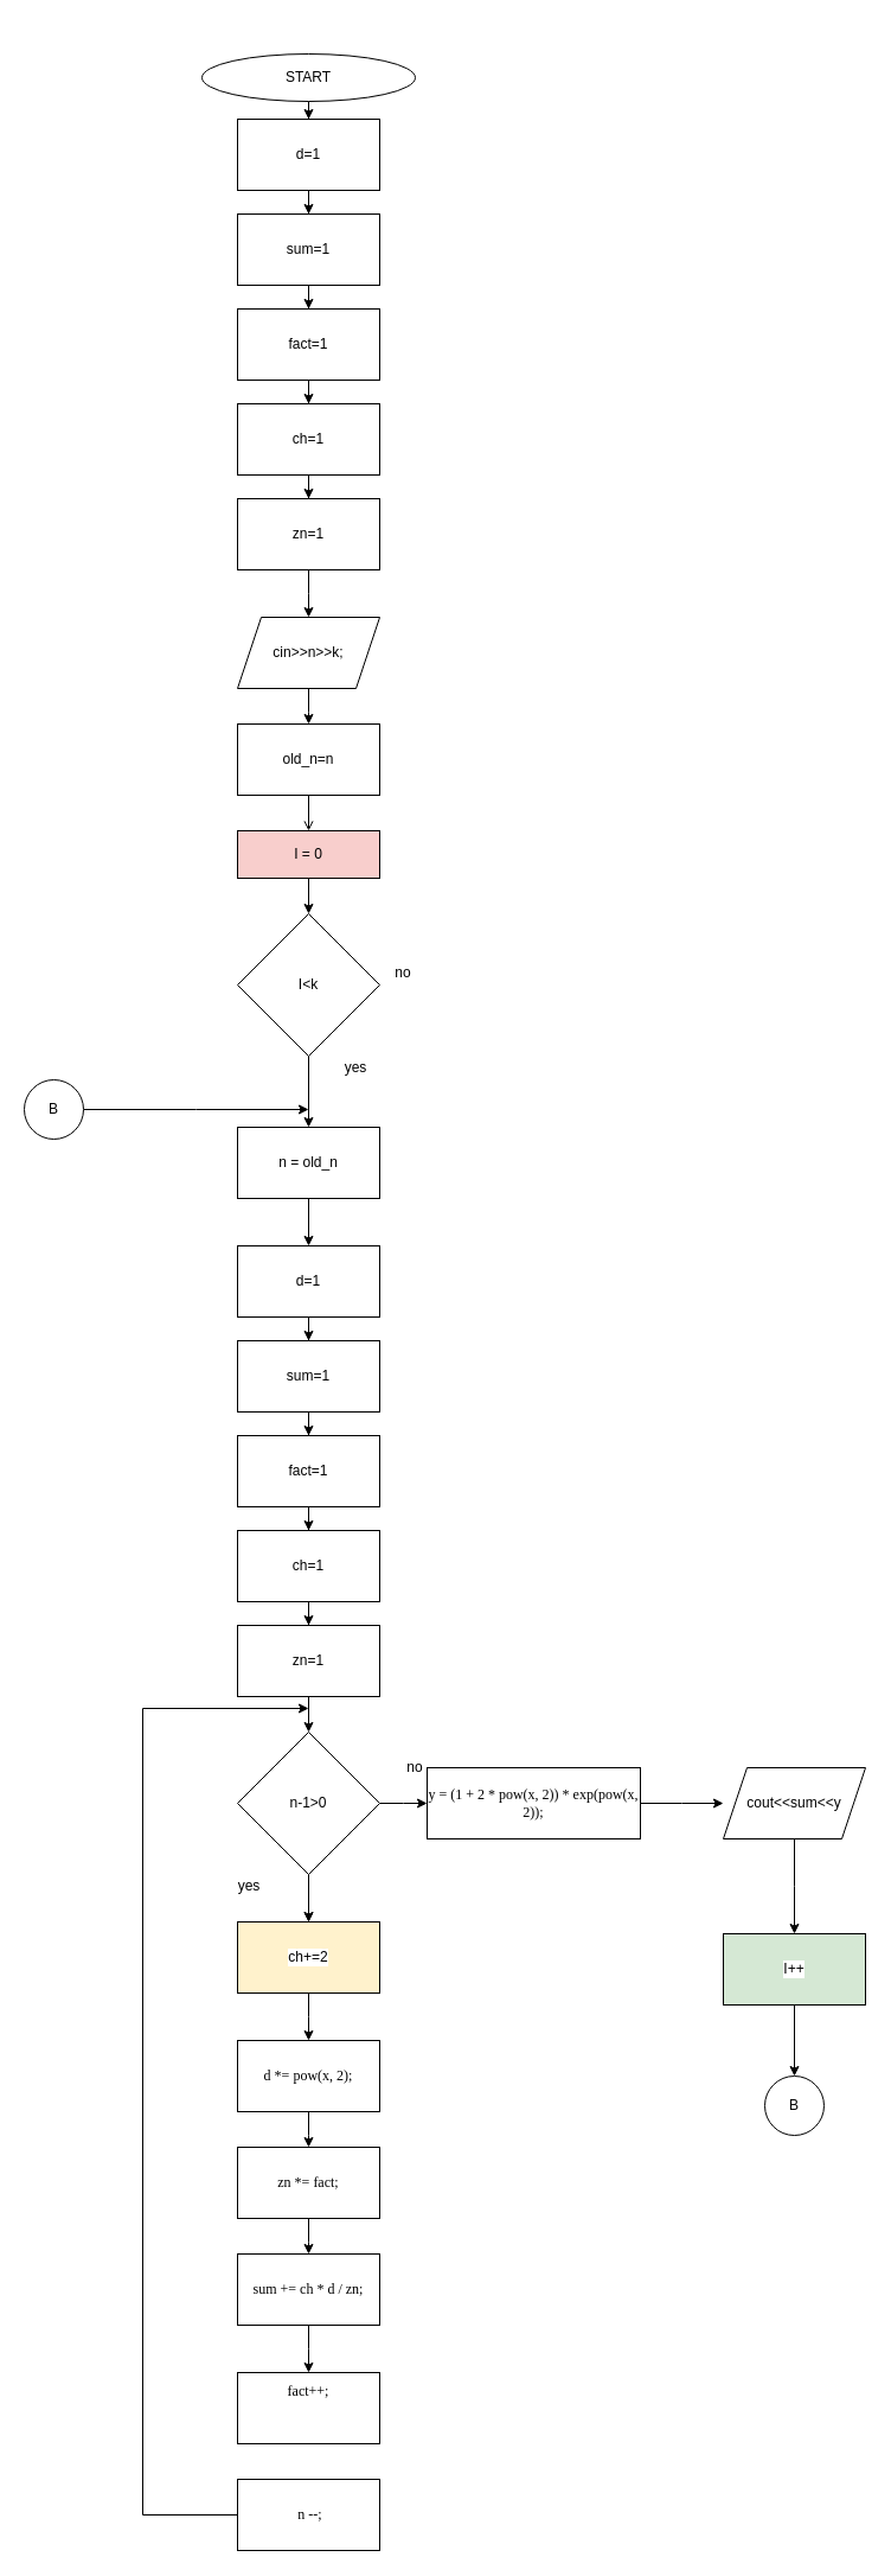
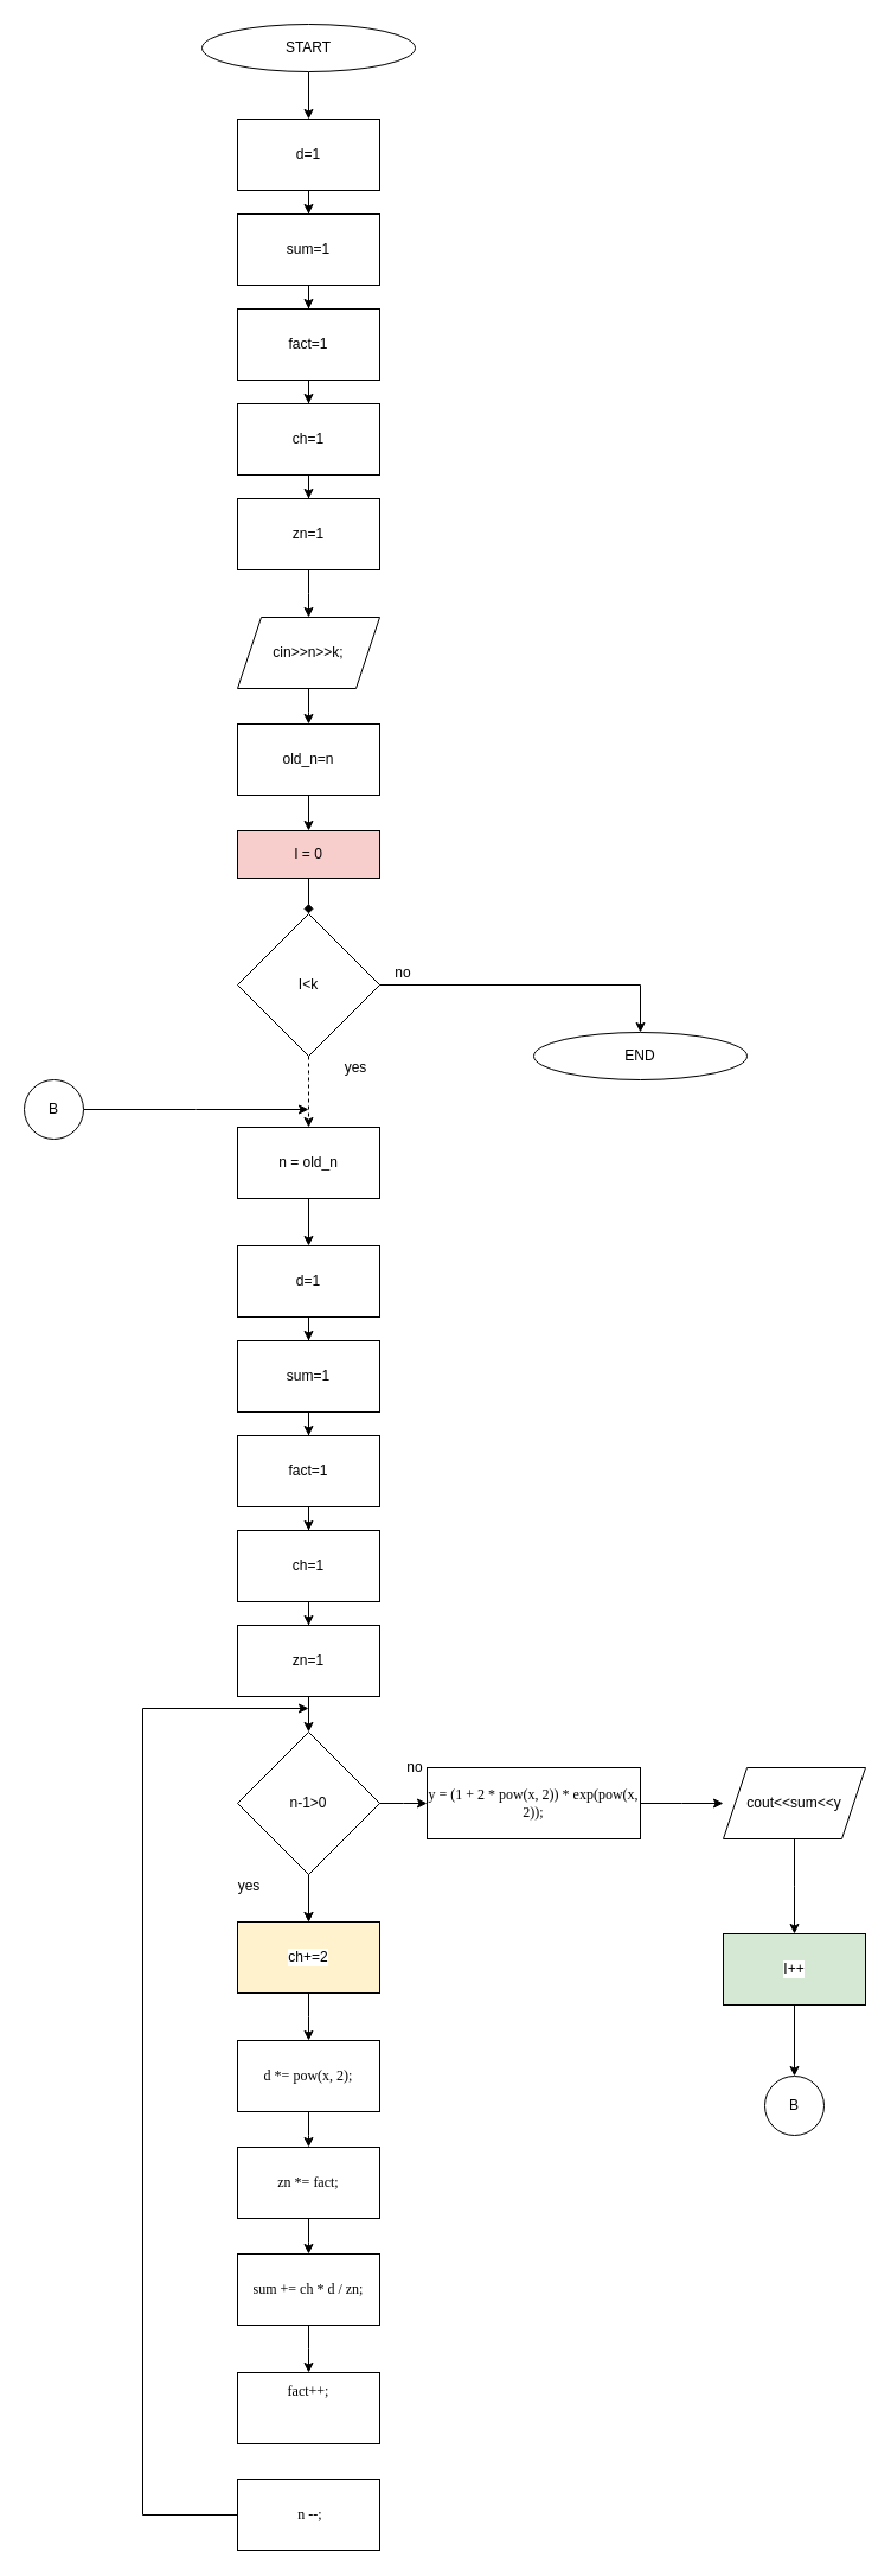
- <mxCell id="3" value="START" style="ellipse;whiteSpace=wrap;html=1;" vertex="1" parent="1"><mxGeometry x="170" y="45" width="180" height="40" as="geometry" /></mxCell>
+ <mxCell id="3" value="START" style="ellipse;whiteSpace=wrap;html=1;" vertex="1" parent="1"><mxGeometry x="170" y="20" width="180" height="40" as="geometry" /></mxCell>
- <mxCell id="16" style="edgeStyle=orthogonalEdgeStyle;rounded=0;orthogonalLoop=1;jettySize=auto;html=1;entryX=0.5;entryY=0;entryDx=0;entryDy=0;fontColor=#000000;endArrow=open;" edge="1" parent="1" source="17" target="62"><mxGeometry relative="1" as="geometry" /></mxCell>
+ <mxCell id="16" style="edgeStyle=orthogonalEdgeStyle;rounded=0;orthogonalLoop=1;jettySize=auto;html=1;entryX=0.5;entryY=0;entryDx=0;entryDy=0;fontColor=#000000;" edge="1" parent="1" source="17" target="62"><mxGeometry relative="1" as="geometry" /></mxCell>
- <mxCell id="61" style="edgeStyle=orthogonalEdgeStyle;rounded=0;orthogonalLoop=1;jettySize=auto;html=1;entryX=0.5;entryY=0;entryDx=0;entryDy=0;fontColor=#000000;" edge="1" parent="1" source="62" target="20"><mxGeometry relative="1" as="geometry" /></mxCell>
+ <mxCell id="61" style="edgeStyle=orthogonalEdgeStyle;rounded=0;orthogonalLoop=1;jettySize=auto;html=1;entryX=0.5;entryY=0;entryDx=0;entryDy=0;fontColor=#000000;endArrow=diamond;" edge="1" parent="1" source="62" target="20"><mxGeometry relative="1" as="geometry" /></mxCell>
+ <mxCell id="18" style="edgeStyle=orthogonalEdgeStyle;rounded=0;orthogonalLoop=1;jettySize=auto;html=1;fontColor=#000000;entryX=0.5;entryY=0;entryDx=0;entryDy=0;" edge="1" parent="1" source="20" target="57"><mxGeometry relative="1" as="geometry"><mxPoint x="540" y="770" as="targetPoint" /></mxGeometry></mxCell>
+ <mxCell id="57" value="END" style="ellipse;whiteSpace=wrap;html=1;" vertex="1" parent="1"><mxGeometry x="450" y="870" width="180" height="40" as="geometry" /></mxCell>
- <mxCell id="19" style="edgeStyle=orthogonalEdgeStyle;rounded=0;orthogonalLoop=1;jettySize=auto;html=1;entryX=0.5;entryY=0;entryDx=0;entryDy=0;fontColor=#000000;" edge="1" parent="1" source="20" target="23"><mxGeometry relative="1" as="geometry" /></mxCell>
+ <mxCell id="19" style="edgeStyle=orthogonalEdgeStyle;rounded=0;orthogonalLoop=1;jettySize=auto;html=1;entryX=0.5;entryY=0;entryDx=0;entryDy=0;fontColor=#000000;dashed=1;" edge="1" parent="1" source="20" target="23"><mxGeometry relative="1" as="geometry" /></mxCell>
